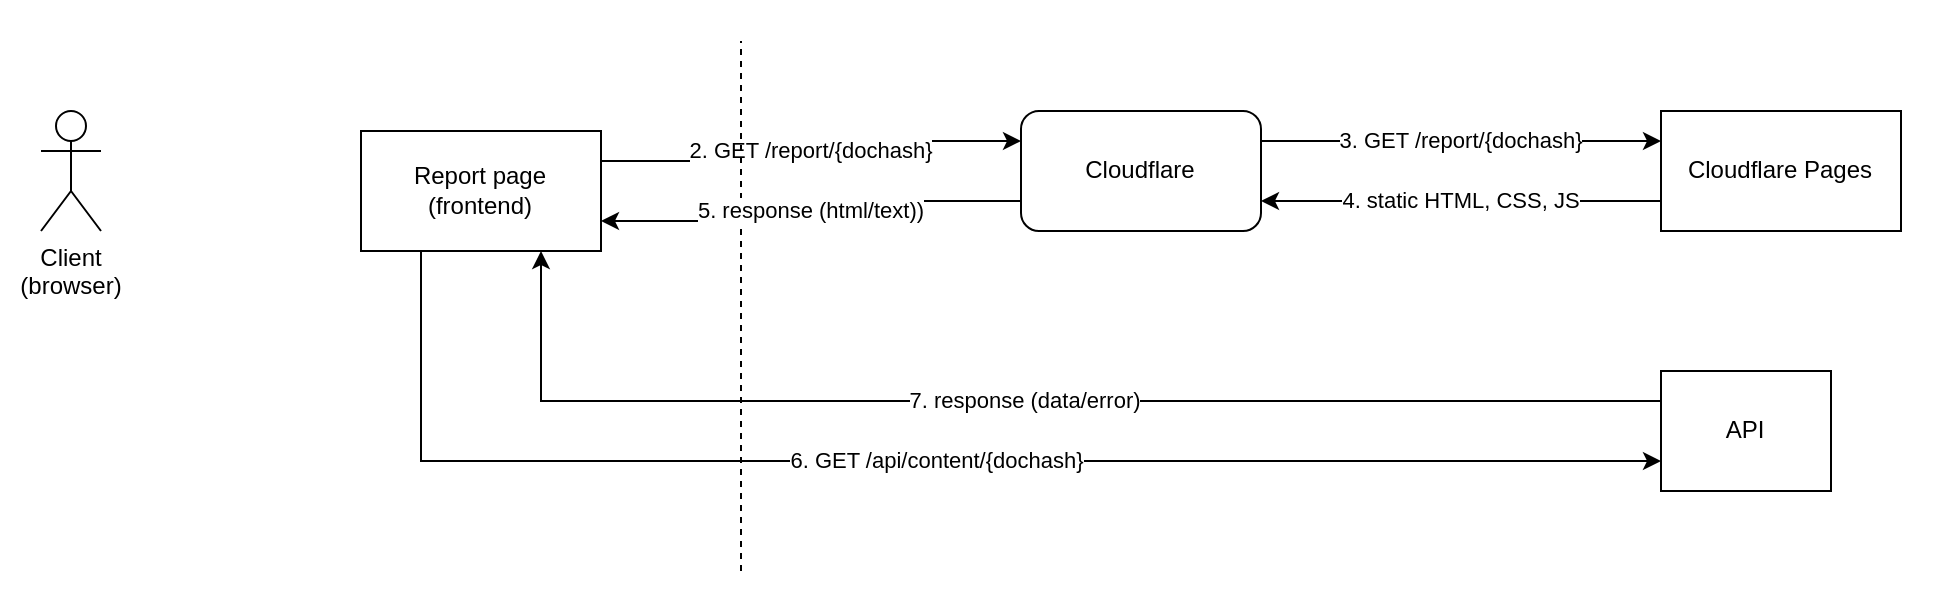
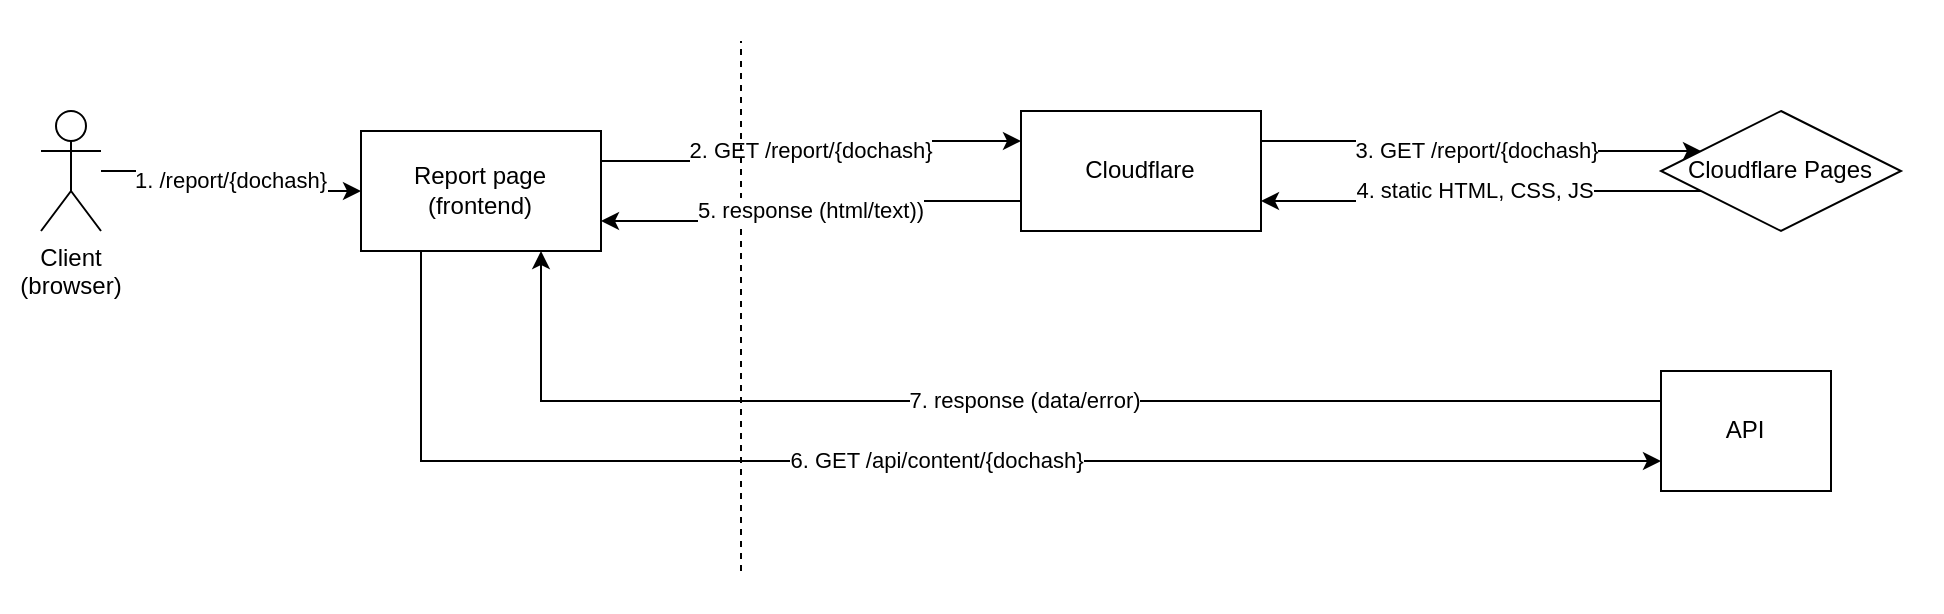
+ <mxCell id="2" value="1. /report/{dochash}" style="edgeStyle=orthogonalEdgeStyle;rounded=0;orthogonalLoop=1;jettySize=auto;html=1;entryX=0;entryY=0.5;entryDx=0;entryDy=0;" edge="1" parent="1" source="3" target="6"><mxGeometry relative="1" as="geometry"><mxPoint x="180" y="85" as="targetPoint" /></mxGeometry></mxCell>
- <mxCell id="12" value="Cloudflare" style="whiteSpace=wrap;html=1;rounded=1;" vertex="1" parent="1"><mxGeometry x="510" y="55" width="120" height="60" as="geometry" /></mxCell>
+ <mxCell id="12" value="Cloudflare" style="rounded=0;whiteSpace=wrap;html=1;" vertex="1" parent="1"><mxGeometry x="510" y="55" width="120" height="60" as="geometry" /></mxCell>
- <mxCell id="14" value="Cloudflare Pages" style="rounded=0;whiteSpace=wrap;html=1;" vertex="1" parent="1"><mxGeometry x="830" y="55" width="120" height="60" as="geometry" /></mxCell>
+ <mxCell id="14" value="Cloudflare Pages" style="rhombus;whiteSpace=wrap;html=1;" vertex="1" parent="1"><mxGeometry x="830" y="55" width="120" height="60" as="geometry" /></mxCell>
